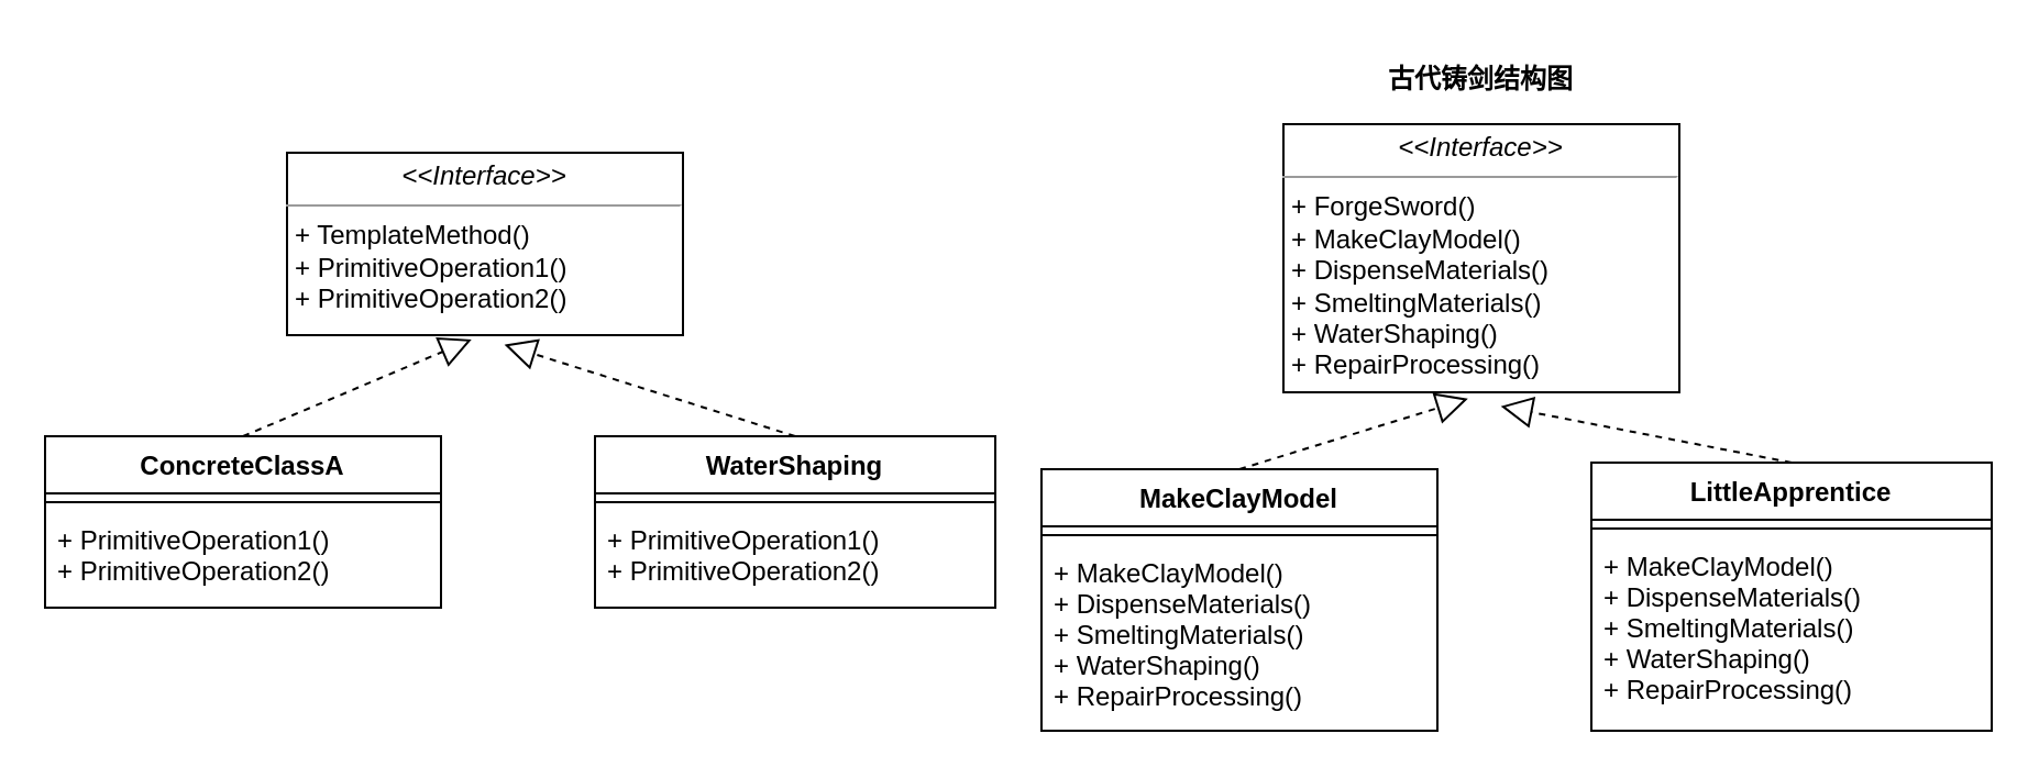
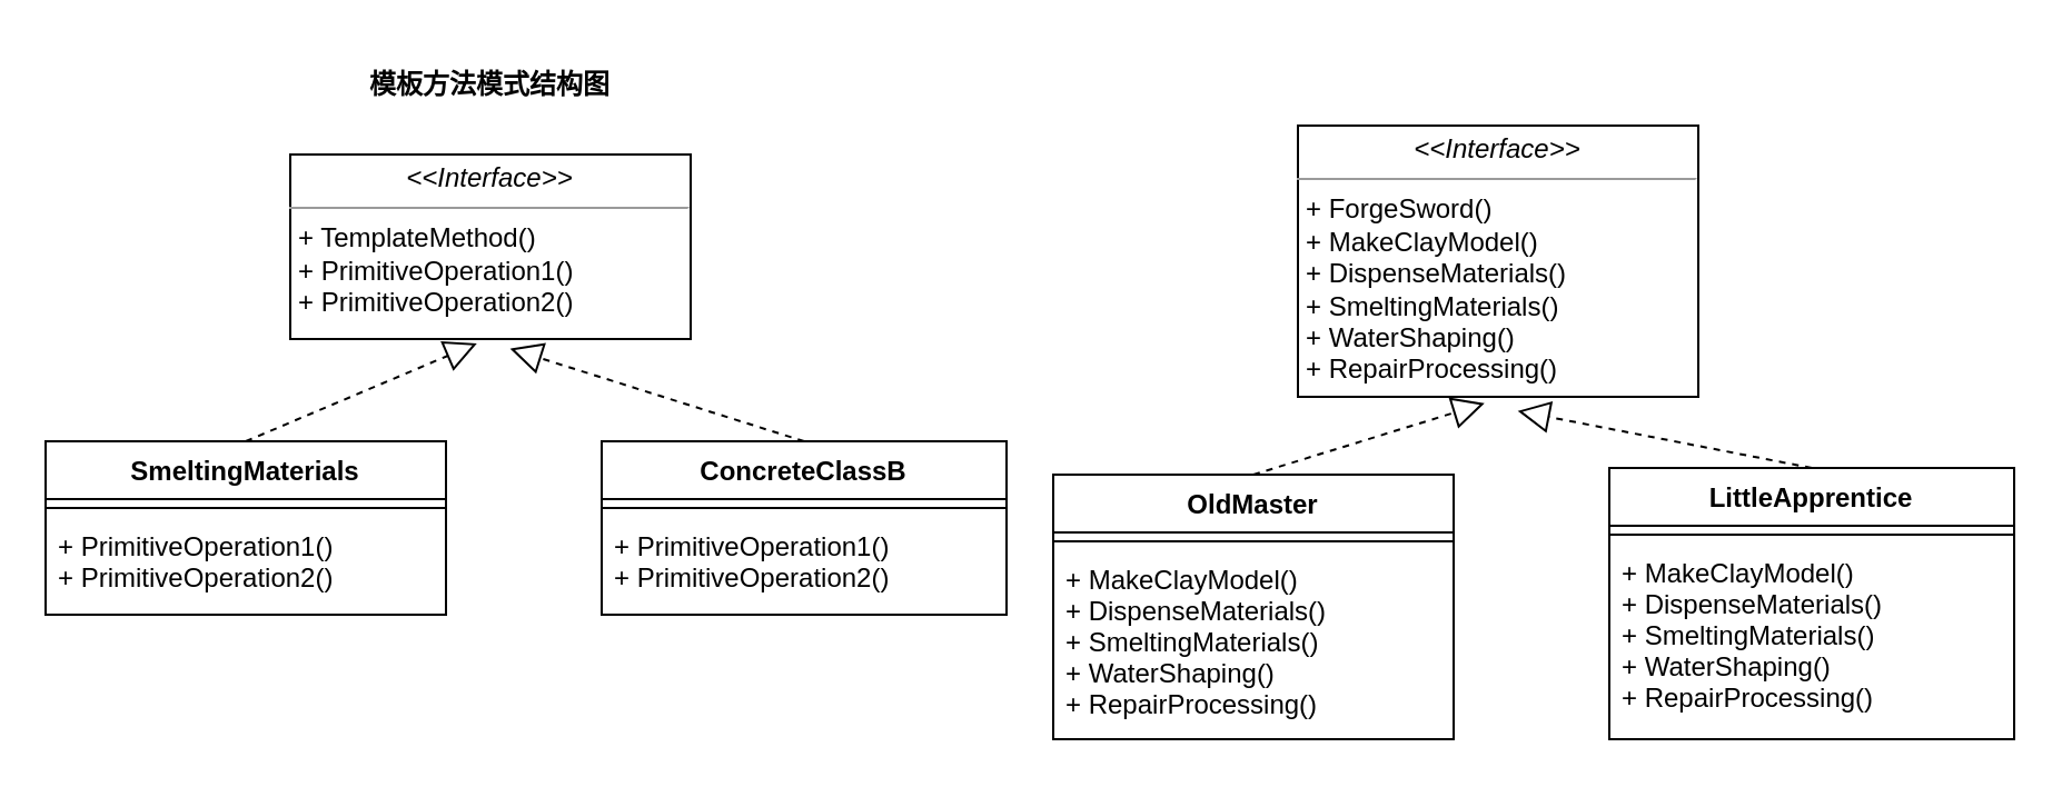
- <mxCell id="12" value="古代铸剑结构图" style="text;align=center;fontStyle=1;verticalAlign=middle;spacingLeft=3;spacingRight=3;strokeColor=none;rotatable=0;points=[[0,0.5],[1,0.5]];portConstraint=eastwest;" vertex="1" parent="1"><mxGeometry x="613" y="20" width="120" height="30" as="geometry" /></mxCell>
+ <mxCell id="2" value="模板方法模式结构图" style="text;align=center;fontStyle=1;verticalAlign=middle;spacingLeft=3;spacingRight=3;strokeColor=none;rotatable=0;points=[[0,0.5],[1,0.5]];portConstraint=eastwest;" vertex="1" parent="1"><mxGeometry x="160" y="22" width="120" height="30" as="geometry" /></mxCell>
- <mxCell id="4" value="ConcreteClassA" style="swimlane;fontStyle=1;align=center;verticalAlign=top;childLayout=stackLayout;horizontal=1;startSize=26;horizontalStack=0;resizeParent=1;resizeParentMax=0;resizeLast=0;collapsible=1;marginBottom=0;" vertex="1" parent="1"><mxGeometry x="20" y="198" width="180" height="78" as="geometry" /></mxCell>
+ <mxCell id="4" value="SmeltingMaterials" style="swimlane;fontStyle=1;align=center;verticalAlign=top;childLayout=stackLayout;horizontal=1;startSize=26;horizontalStack=0;resizeParent=1;resizeParentMax=0;resizeLast=0;collapsible=1;marginBottom=0;" vertex="1" parent="1"><mxGeometry x="20" y="198" width="180" height="78" as="geometry" /></mxCell>
- <mxCell id="7" value="WaterShaping" style="swimlane;fontStyle=1;align=center;verticalAlign=top;childLayout=stackLayout;horizontal=1;startSize=26;horizontalStack=0;resizeParent=1;resizeParentMax=0;resizeLast=0;collapsible=1;marginBottom=0;" vertex="1" parent="1"><mxGeometry x="270" y="198" width="182" height="78" as="geometry" /></mxCell>
+ <mxCell id="7" value="ConcreteClassB" style="swimlane;fontStyle=1;align=center;verticalAlign=top;childLayout=stackLayout;horizontal=1;startSize=26;horizontalStack=0;resizeParent=1;resizeParentMax=0;resizeLast=0;collapsible=1;marginBottom=0;" vertex="1" parent="1"><mxGeometry x="270" y="198" width="182" height="78" as="geometry" /></mxCell>
- <mxCell id="14" value="MakeClayModel" style="swimlane;fontStyle=1;align=center;verticalAlign=top;childLayout=stackLayout;horizontal=1;startSize=26;horizontalStack=0;resizeParent=1;resizeParentMax=0;resizeLast=0;collapsible=1;marginBottom=0;" vertex="1" parent="1"><mxGeometry x="473" y="213" width="180" height="119" as="geometry" /></mxCell>
+ <mxCell id="14" value="OldMaster" style="swimlane;fontStyle=1;align=center;verticalAlign=top;childLayout=stackLayout;horizontal=1;startSize=26;horizontalStack=0;resizeParent=1;resizeParentMax=0;resizeLast=0;collapsible=1;marginBottom=0;" vertex="1" parent="1"><mxGeometry x="473" y="213" width="180" height="119" as="geometry" /></mxCell>
